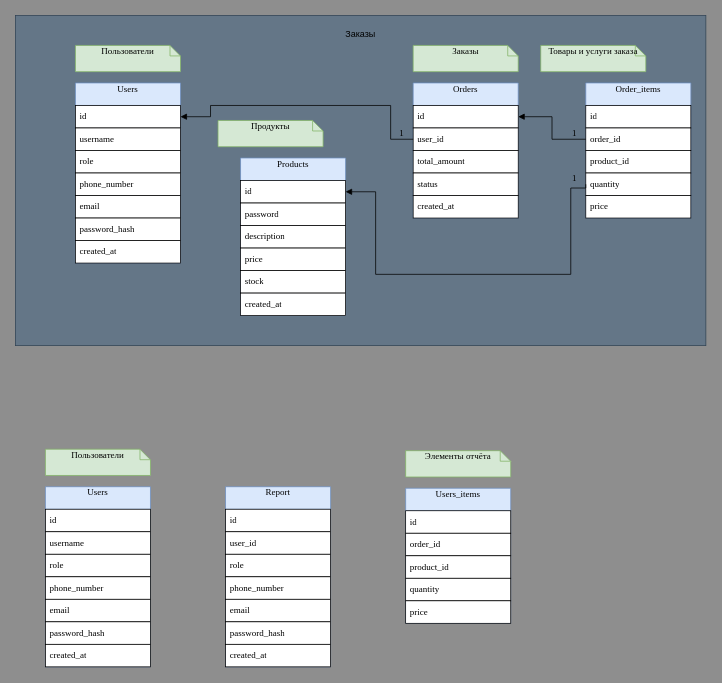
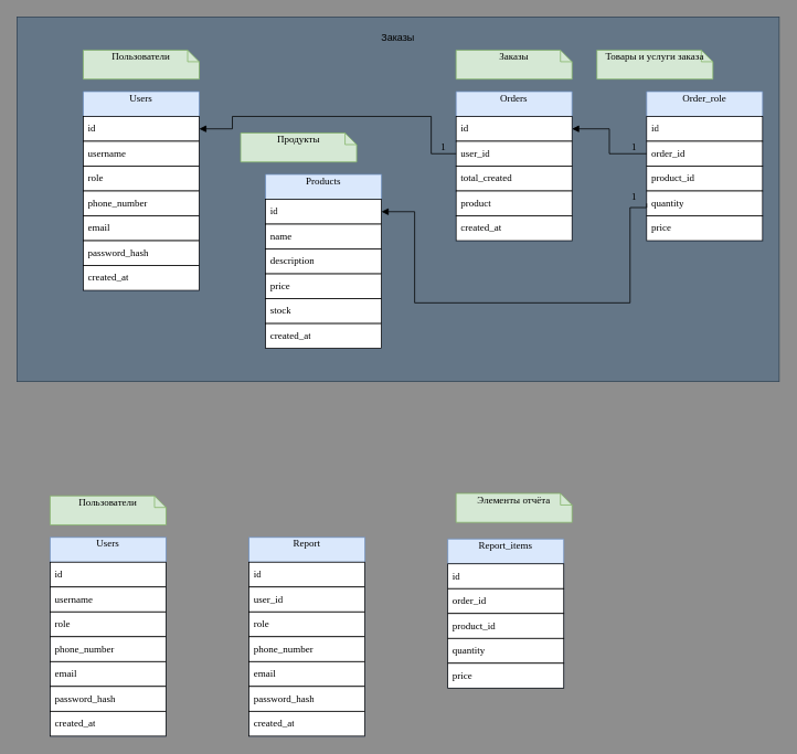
- <mxCell id="34" value="Order_items" style="swimlane;fontStyle=0;childLayout=stackLayout;horizontal=1;startSize=30;horizontalStack=0;resizeParent=1;resizeParentMax=0;resizeLast=0;collapsible=1;marginBottom=0;whiteSpace=wrap;html=1;rounded=0;shadow=0;comic=0;strokeColor=#6c8ebf;strokeWidth=1;align=center;verticalAlign=top;spacingTop=-6;fontFamily=Verdana;fontSize=12;labelBackgroundColor=none;fillColor=#dae8fc;" parent="11" vertex="1"><mxGeometry x="760" y="90" width="140" height="180" as="geometry"><mxRectangle x="150" y="-380" width="70" height="30" as="alternateBounds" /></mxGeometry></mxCell>
+ <mxCell id="34" value="Order_role" style="swimlane;fontStyle=0;childLayout=stackLayout;horizontal=1;startSize=30;horizontalStack=0;resizeParent=1;resizeParentMax=0;resizeLast=0;collapsible=1;marginBottom=0;whiteSpace=wrap;html=1;rounded=0;shadow=0;comic=0;strokeColor=#6c8ebf;strokeWidth=1;align=center;verticalAlign=top;spacingTop=-6;fontFamily=Verdana;fontSize=12;labelBackgroundColor=none;fillColor=#dae8fc;" parent="11" vertex="1"><mxGeometry x="760" y="90" width="140" height="180" as="geometry"><mxRectangle x="150" y="-380" width="70" height="30" as="alternateBounds" /></mxGeometry></mxCell>
- <mxCell id="31" value="total_amount" style="text;strokeColor=default;fillColor=default;align=left;verticalAlign=middle;spacingLeft=4;spacingRight=4;overflow=hidden;points=[[0,0.5],[1,0.5]];portConstraint=eastwest;rotatable=0;whiteSpace=wrap;html=1;fontFamily=Verdana;fontSize=12;fontColor=default;labelBackgroundColor=none;" parent="28" vertex="1"><mxGeometry y="90" width="140" height="30" as="geometry" /></mxCell>
+ <mxCell id="31" value="total_created" style="text;strokeColor=default;fillColor=default;align=left;verticalAlign=middle;spacingLeft=4;spacingRight=4;overflow=hidden;points=[[0,0.5],[1,0.5]];portConstraint=eastwest;rotatable=0;whiteSpace=wrap;html=1;fontFamily=Verdana;fontSize=12;fontColor=default;labelBackgroundColor=none;" parent="28" vertex="1"><mxGeometry y="90" width="140" height="30" as="geometry" /></mxCell>
- <mxCell id="32" value="status" style="text;strokeColor=default;fillColor=default;align=left;verticalAlign=middle;spacingLeft=4;spacingRight=4;overflow=hidden;points=[[0,0.5],[1,0.5]];portConstraint=eastwest;rotatable=0;whiteSpace=wrap;html=1;fontFamily=Verdana;fontSize=12;fontColor=default;labelBackgroundColor=none;" parent="28" vertex="1"><mxGeometry y="120" width="140" height="30" as="geometry" /></mxCell>
+ <mxCell id="32" value="product" style="text;strokeColor=default;fillColor=default;align=left;verticalAlign=middle;spacingLeft=4;spacingRight=4;overflow=hidden;points=[[0,0.5],[1,0.5]];portConstraint=eastwest;rotatable=0;whiteSpace=wrap;html=1;fontFamily=Verdana;fontSize=12;fontColor=default;labelBackgroundColor=none;" parent="28" vertex="1"><mxGeometry y="120" width="140" height="30" as="geometry" /></mxCell>
- <mxCell id="23" value="password" style="text;strokeColor=default;fillColor=default;align=left;verticalAlign=middle;spacingLeft=4;spacingRight=4;overflow=hidden;points=[[0,0.5],[1,0.5]];portConstraint=eastwest;rotatable=0;whiteSpace=wrap;html=1;fontFamily=Verdana;fontSize=12;fontColor=default;labelBackgroundColor=none;" parent="21" vertex="1"><mxGeometry y="60" width="140" height="30" as="geometry" /></mxCell>
+ <mxCell id="23" value="name" style="text;strokeColor=default;fillColor=default;align=left;verticalAlign=middle;spacingLeft=4;spacingRight=4;overflow=hidden;points=[[0,0.5],[1,0.5]];portConstraint=eastwest;rotatable=0;whiteSpace=wrap;html=1;fontFamily=Verdana;fontSize=12;fontColor=default;labelBackgroundColor=none;" parent="21" vertex="1"><mxGeometry y="60" width="140" height="30" as="geometry" /></mxCell>
- <mxCell id="65" value="Элементы отчёта" style="shape=note;whiteSpace=wrap;html=1;size=14;verticalAlign=top;align=center;spacingTop=-6;rounded=0;shadow=0;comic=0;labelBackgroundColor=none;strokeWidth=1;fontFamily=Verdana;fontSize=12;fillColor=#d5e8d4;strokeColor=#82b366;collapsible=0;" vertex="1" parent="1"><mxGeometry x="540" y="600" width="140" height="35" as="geometry" /></mxCell>
+ <mxCell id="65" value="Элементы отчёта" style="shape=note;whiteSpace=wrap;html=1;size=14;verticalAlign=top;align=center;spacingTop=-6;rounded=0;shadow=0;comic=0;labelBackgroundColor=none;strokeWidth=1;fontFamily=Verdana;fontSize=12;fillColor=#d5e8d4;strokeColor=#82b366;collapsible=0;" vertex="1" parent="1"><mxGeometry x="550" y="595" width="140" height="35" as="geometry" /></mxCell>
- <mxCell id="59" value="Users_items" style="swimlane;fontStyle=0;childLayout=stackLayout;horizontal=1;startSize=30;horizontalStack=0;resizeParent=1;resizeParentMax=0;resizeLast=0;collapsible=1;marginBottom=0;whiteSpace=wrap;html=1;rounded=0;shadow=0;comic=0;strokeColor=#6c8ebf;strokeWidth=1;align=center;verticalAlign=top;spacingTop=-6;fontFamily=Verdana;fontSize=12;labelBackgroundColor=none;fillColor=#dae8fc;" vertex="1" parent="1"><mxGeometry x="540" y="650" width="140" height="180" as="geometry"><mxRectangle x="150" y="-380" width="70" height="30" as="alternateBounds" /></mxGeometry></mxCell>
+ <mxCell id="59" value="Report_items" style="swimlane;fontStyle=0;childLayout=stackLayout;horizontal=1;startSize=30;horizontalStack=0;resizeParent=1;resizeParentMax=0;resizeLast=0;collapsible=1;marginBottom=0;whiteSpace=wrap;html=1;rounded=0;shadow=0;comic=0;strokeColor=#6c8ebf;strokeWidth=1;align=center;verticalAlign=top;spacingTop=-6;fontFamily=Verdana;fontSize=12;labelBackgroundColor=none;fillColor=#dae8fc;" vertex="1" parent="1"><mxGeometry x="540" y="650" width="140" height="180" as="geometry"><mxRectangle x="150" y="-380" width="70" height="30" as="alternateBounds" /></mxGeometry></mxCell>
